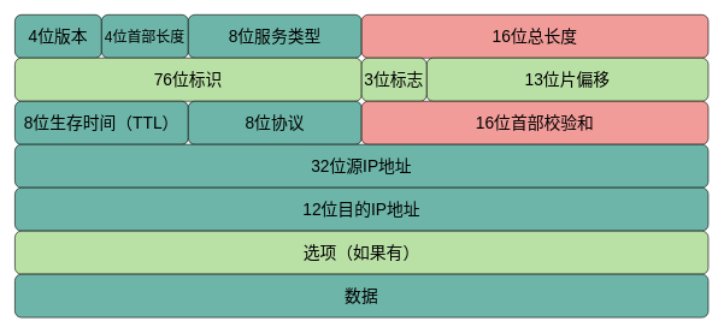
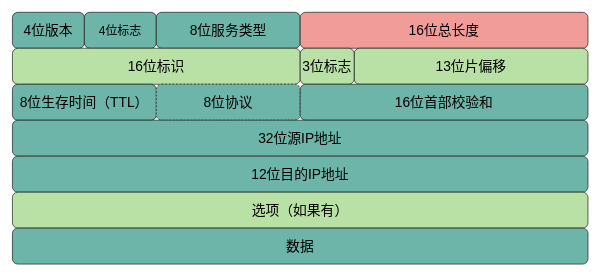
- <mxCell id="3" value="&lt;font style=&quot;font-size: 20px&quot;&gt;4位首部长度&lt;/font&gt;" style="rounded=1;whiteSpace=wrap;html=1;fontSize=23;fillColor=#6DB5A8;" vertex="1" parent="1"><mxGeometry x="140" y="20" width="120" height="60" as="geometry" /></mxCell>
+ <mxCell id="3" value="&lt;font style=&quot;font-size: 20px&quot;&gt;4位标志&lt;/font&gt;" style="rounded=1;whiteSpace=wrap;html=1;fontSize=23;fillColor=#6DB5A8;" vertex="1" parent="1"><mxGeometry x="140" y="20" width="120" height="60" as="geometry" /></mxCell>
- <mxCell id="6" value="&lt;font style=&quot;font-size: 23px;&quot;&gt;76位标识&lt;/font&gt;" style="rounded=1;whiteSpace=wrap;html=1;fontSize=23;fillColor=#B9E0A5;" vertex="1" parent="1"><mxGeometry x="20" y="80" width="480" height="60" as="geometry" /></mxCell>
+ <mxCell id="6" value="&lt;font style=&quot;font-size: 23px;&quot;&gt;16位标识&lt;/font&gt;" style="rounded=1;whiteSpace=wrap;html=1;fontSize=23;fillColor=#B9E0A5;" vertex="1" parent="1"><mxGeometry x="20" y="80" width="480" height="60" as="geometry" /></mxCell>
- <mxCell id="10" value="&lt;font style=&quot;font-size: 23px;&quot;&gt;8位协议&lt;/font&gt;" style="rounded=1;whiteSpace=wrap;html=1;fontSize=23;fillColor=#6DB5A8;" vertex="1" parent="1"><mxGeometry x="260" y="140" width="240" height="60" as="geometry" /></mxCell>
+ <mxCell id="10" value="&lt;font style=&quot;font-size: 23px;&quot;&gt;8位协议&lt;/font&gt;" style="rounded=1;whiteSpace=wrap;html=1;fontSize=23;fillColor=#6DB5A8;dashed=1;" vertex="1" parent="1"><mxGeometry x="260" y="140" width="240" height="60" as="geometry" /></mxCell>
- <mxCell id="11" value="&lt;font style=&quot;font-size: 23px;&quot;&gt;16位首部校验和&lt;/font&gt;" style="rounded=1;whiteSpace=wrap;html=1;fontSize=23;fillColor=#f19c99;" vertex="1" parent="1"><mxGeometry x="500" y="140" width="480" height="60" as="geometry" /></mxCell>
+ <mxCell id="11" value="&lt;font style=&quot;font-size: 23px;&quot;&gt;16位首部校验和&lt;/font&gt;" style="rounded=1;whiteSpace=wrap;html=1;fontSize=23;fillColor=#6DB5A8;" vertex="1" parent="1"><mxGeometry x="500" y="140" width="480" height="60" as="geometry" /></mxCell>
